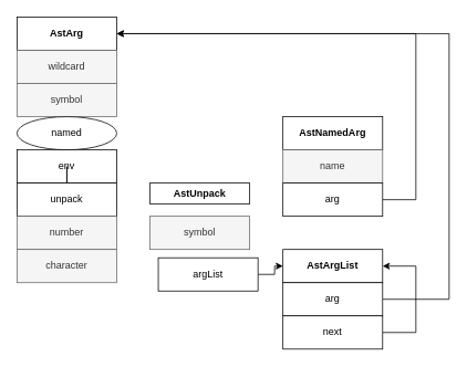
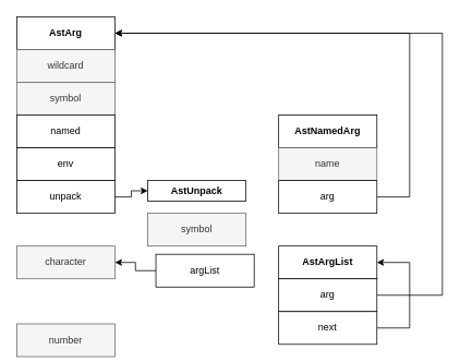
- <mxCell id="5" value="named" style="ellipse;whiteSpace=wrap;html=1;" vertex="1" parent="1"><mxGeometry x="20" y="140" width="120" height="40" as="geometry" /></mxCell>
+ <mxCell id="5" value="named" style="rounded=0;whiteSpace=wrap;html=1;" vertex="1" parent="1"><mxGeometry x="20" y="140" width="120" height="40" as="geometry" /></mxCell>
- <mxCell id="8" style="edgeStyle=orthogonalEdgeStyle;rounded=0;orthogonalLoop=1;jettySize=auto;html=1;" edge="1" parent="1" source="9" target="7"><mxGeometry relative="1" as="geometry" /></mxCell>
+ <mxCell id="8" style="edgeStyle=orthogonalEdgeStyle;rounded=0;orthogonalLoop=1;jettySize=auto;html=1;" edge="1" parent="1" source="9" target="10"><mxGeometry relative="1" as="geometry" /></mxCell>
- <mxCell id="11" value="number" style="rounded=0;whiteSpace=wrap;html=1;fillColor=#f5f5f5;fontColor=#333333;strokeColor=#666666;" vertex="1" parent="1"><mxGeometry x="20" y="260" width="120" height="40" as="geometry" /></mxCell>
+ <mxCell id="11" value="number" style="rounded=0;whiteSpace=wrap;html=1;fillColor=#f5f5f5;fontColor=#333333;strokeColor=#666666;" vertex="1" parent="1"><mxGeometry x="20" y="395" width="120" height="40" as="geometry" /></mxCell>
- <mxCell id="17" style="edgeStyle=orthogonalEdgeStyle;rounded=0;orthogonalLoop=1;jettySize=auto;html=1;entryX=0;entryY=0.5;entryDx=0;entryDy=0;" edge="1" parent="1" source="18" target="19"><mxGeometry relative="1" as="geometry" /></mxCell>
+ <mxCell id="17" style="edgeStyle=orthogonalEdgeStyle;rounded=0;orthogonalLoop=1;jettySize=auto;html=1;" edge="1" parent="1" source="18" target="12"><mxGeometry relative="1" as="geometry" /></mxCell>
